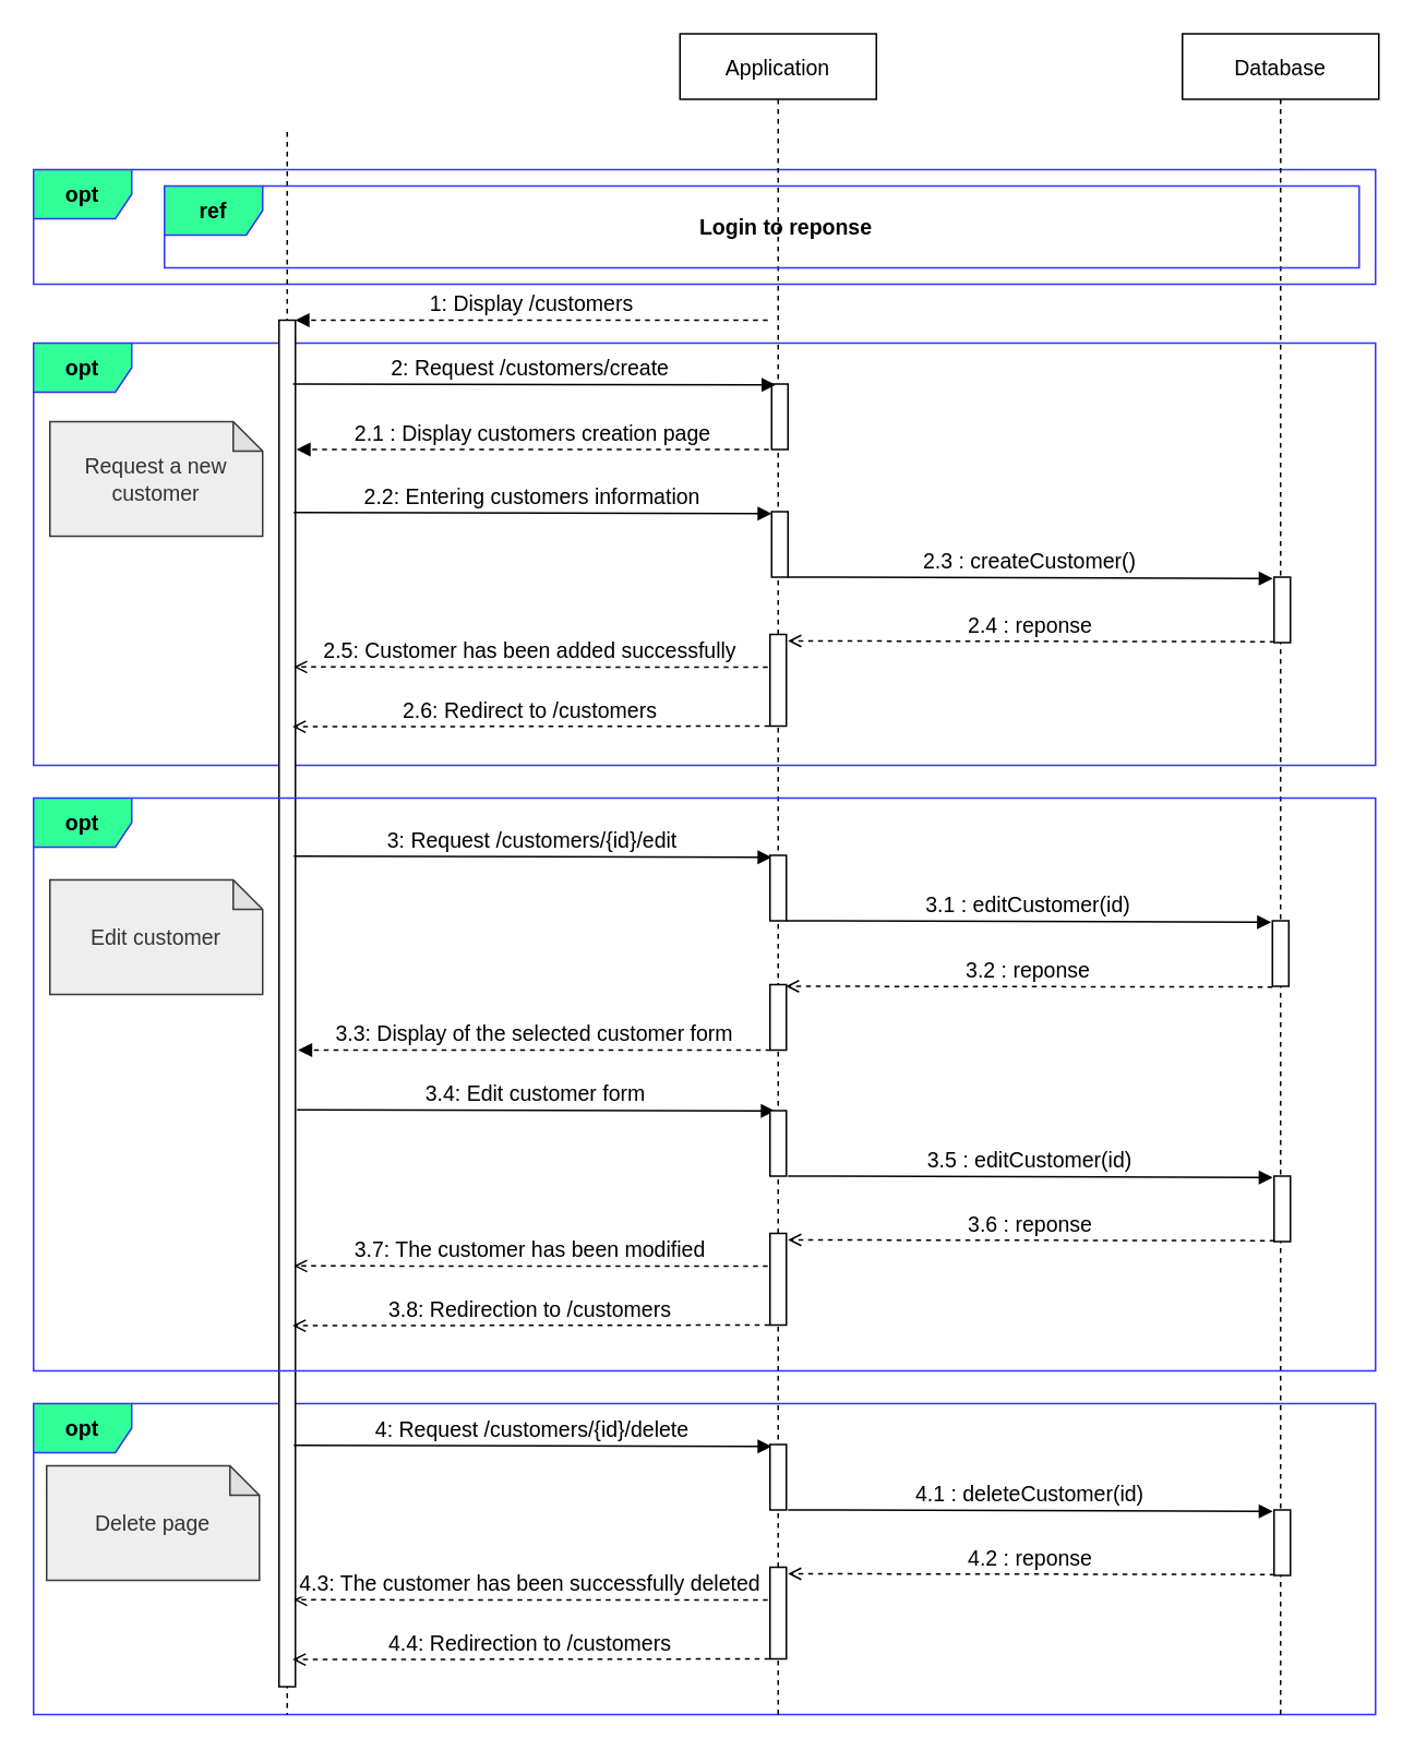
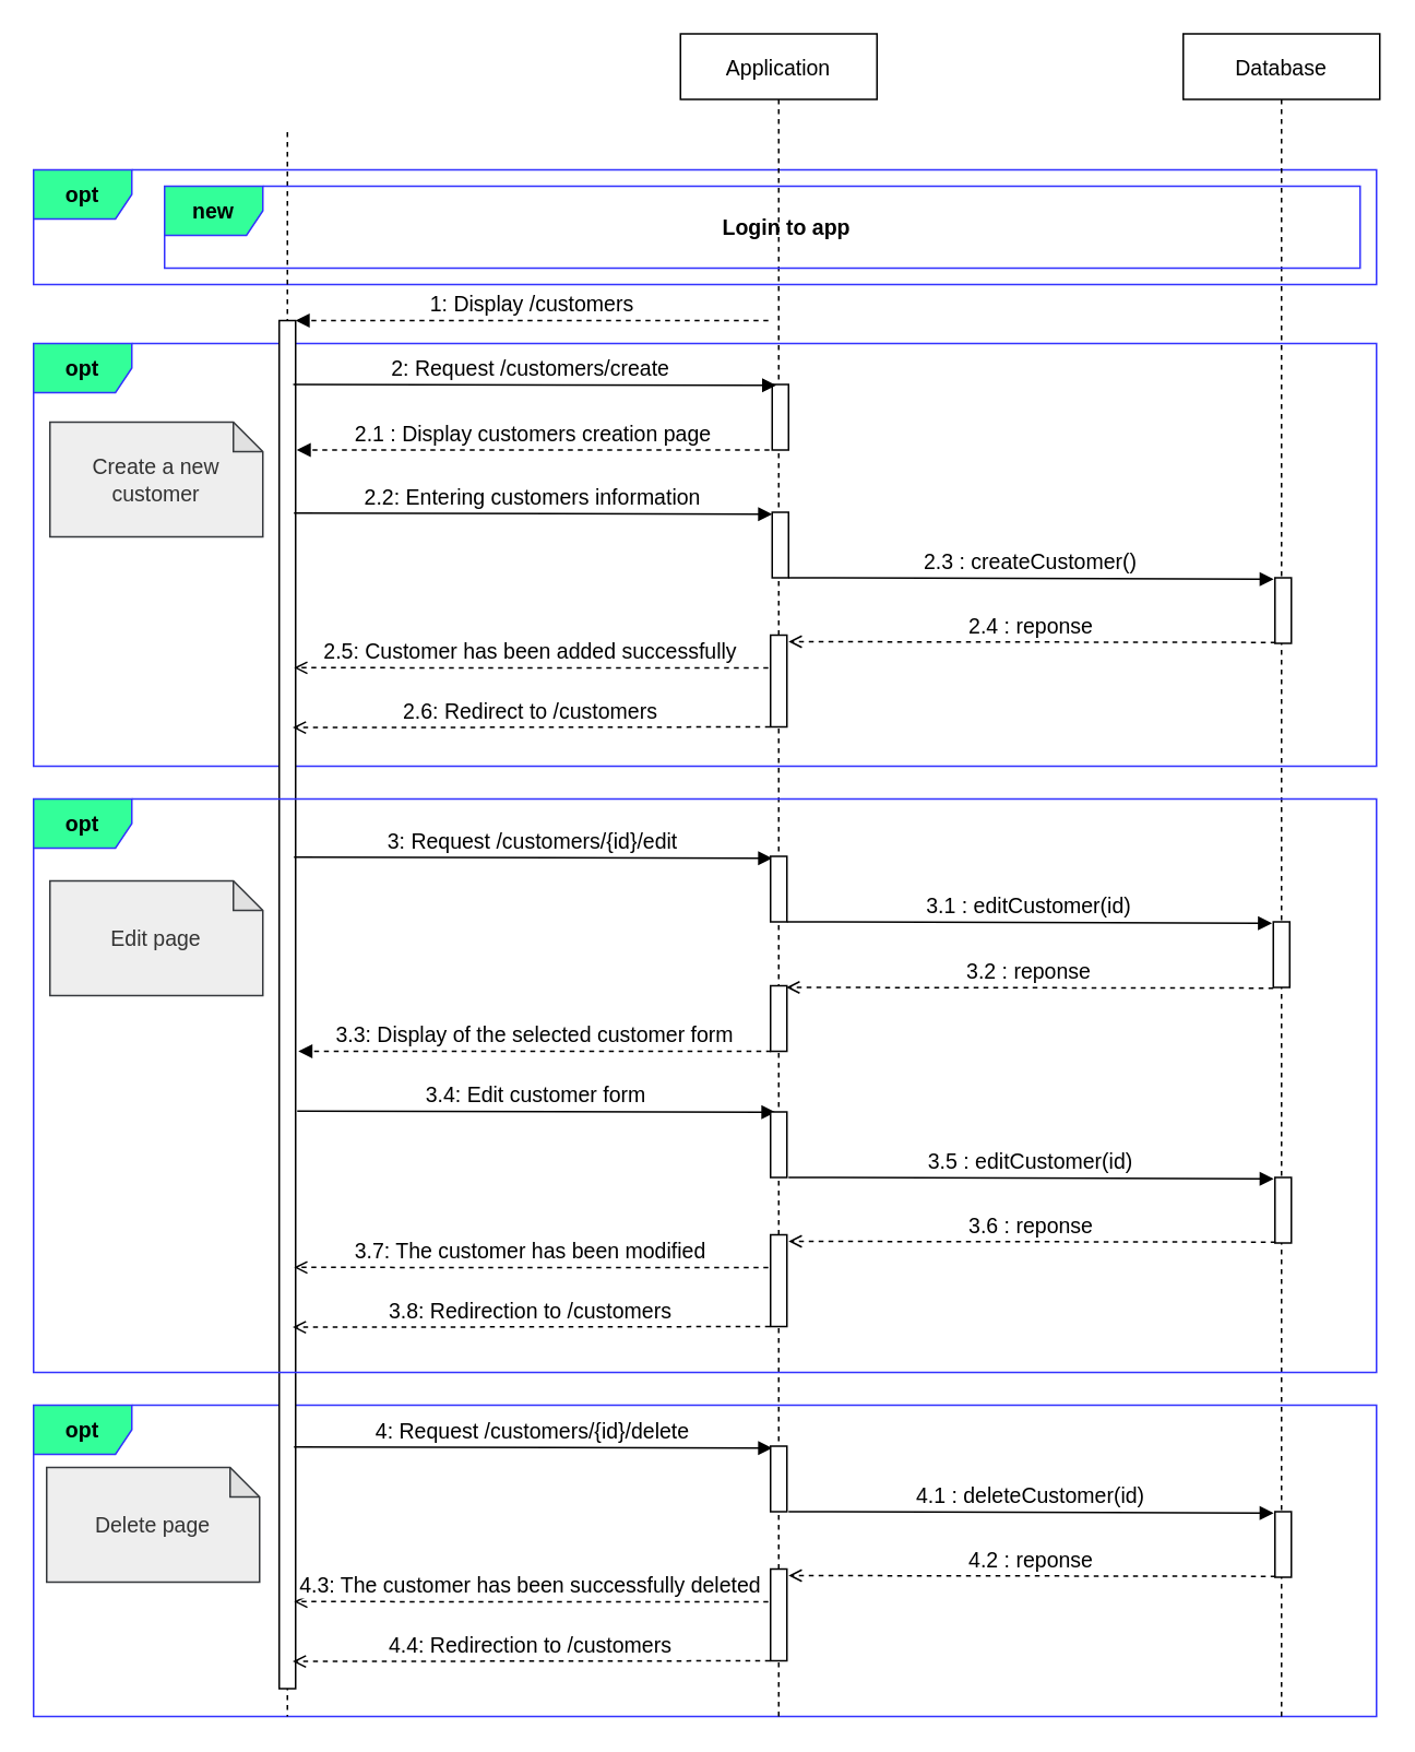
- <mxCell id="22" value="&lt;b style=&quot;font-size: 13px;&quot;&gt;ref&lt;/b&gt;" style="shape=umlFrame;whiteSpace=wrap;html=1;fontColor=#000000;strokeColor=#3333FF;fillColor=#33FF99;fontSize=13;" vertex="1" parent="1"><mxGeometry x="100" y="113" width="730" height="50" as="geometry" /></mxCell>
+ <mxCell id="22" value="&lt;b style=&quot;font-size: 13px;&quot;&gt;new&lt;/b&gt;" style="shape=umlFrame;whiteSpace=wrap;html=1;fontColor=#000000;strokeColor=#3333FF;fillColor=#33FF99;fontSize=13;" vertex="1" parent="1"><mxGeometry x="100" y="113" width="730" height="50" as="geometry" /></mxCell>
- <mxCell id="23" value="Login to reponse" style="text;html=1;align=center;verticalAlign=middle;whiteSpace=wrap;rounded=0;fontSize=13;fontStyle=1;fontColor=#000000;" vertex="1" parent="1"><mxGeometry x="160" y="113" width="640" height="50" as="geometry" /></mxCell>
+ <mxCell id="23" value="Login to app" style="text;html=1;align=center;verticalAlign=middle;whiteSpace=wrap;rounded=0;fontSize=13;fontStyle=1;fontColor=#000000;" vertex="1" parent="1"><mxGeometry x="160" y="113" width="640" height="50" as="geometry" /></mxCell>
- <mxCell id="20" value="&lt;font color=&quot;#333333&quot;&gt;&lt;span style=&quot;font-size: 13px&quot;&gt;Request a new customer&lt;/span&gt;&lt;/font&gt;" style="shape=note;whiteSpace=wrap;html=1;backgroundOutline=1;darkOpacity=0.05;fontSize=14;size=18;fillColor=#eeeeee;strokeColor=#36393d;fontStyle=0" vertex="1" parent="1"><mxGeometry x="30" y="257" width="130" height="70" as="geometry" /></mxCell>
+ <mxCell id="20" value="&lt;font color=&quot;#333333&quot;&gt;&lt;span style=&quot;font-size: 13px&quot;&gt;Create a new customer&lt;/span&gt;&lt;/font&gt;" style="shape=note;whiteSpace=wrap;html=1;backgroundOutline=1;darkOpacity=0.05;fontSize=14;size=18;fillColor=#eeeeee;strokeColor=#36393d;fontStyle=0" vertex="1" parent="1"><mxGeometry x="30" y="257" width="130" height="70" as="geometry" /></mxCell>
- <mxCell id="33" value="&lt;span style=&quot;color: rgb(51 , 51 , 51) ; font-size: 13px&quot;&gt;Edit customer&lt;/span&gt;" style="shape=note;whiteSpace=wrap;html=1;backgroundOutline=1;darkOpacity=0.05;fontSize=14;size=18;fillColor=#eeeeee;strokeColor=#36393d;fontStyle=0" vertex="1" parent="1"><mxGeometry x="30" y="537" width="130" height="70" as="geometry" /></mxCell>
+ <mxCell id="33" value="&lt;span style=&quot;color: rgb(51 , 51 , 51) ; font-size: 13px&quot;&gt;Edit page&lt;/span&gt;" style="shape=note;whiteSpace=wrap;html=1;backgroundOutline=1;darkOpacity=0.05;fontSize=14;size=18;fillColor=#eeeeee;strokeColor=#36393d;fontStyle=0" vertex="1" parent="1"><mxGeometry x="30" y="537" width="130" height="70" as="geometry" /></mxCell>
